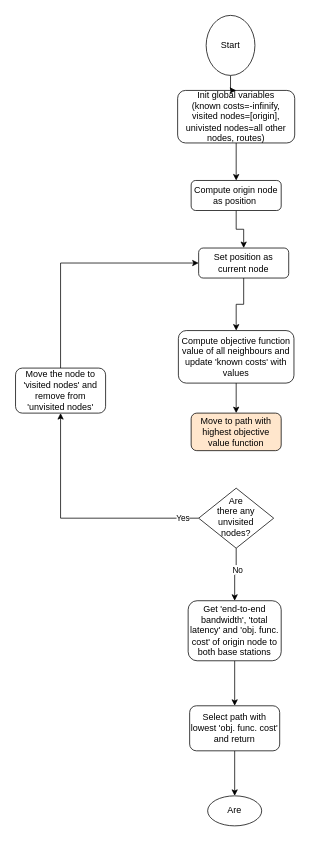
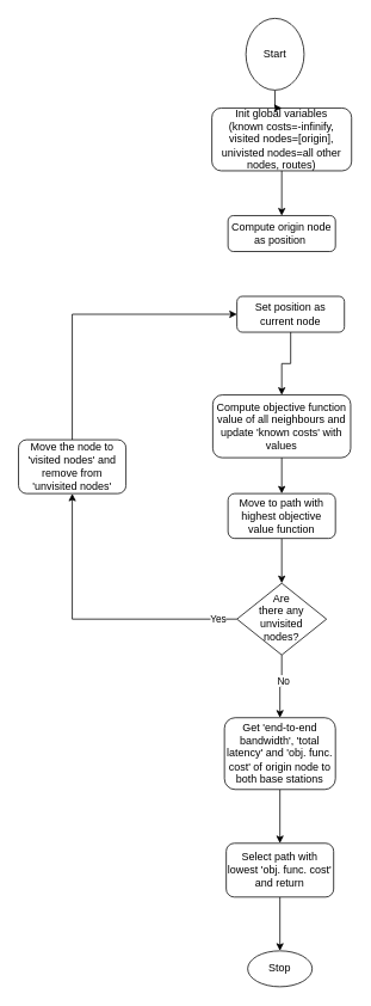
- <mxCell id="8" value="" style="edgeStyle=orthogonalEdgeStyle;rounded=0;orthogonalLoop=1;jettySize=auto;html=1;" edge="1" parent="1" source="9" target="5"><mxGeometry relative="1" as="geometry" /></mxCell>
- <mxCell id="13" value="Move to path with highest objective value function" style="rounded=1;whiteSpace=wrap;html=1;fontSize=12;glass=0;strokeWidth=1;shadow=0;fillColor=#ffe6cc;" vertex="1" parent="1"><mxGeometry x="254" y="550" width="120" height="50" as="geometry" /></mxCell>
+ <mxCell id="13" value="Move to path with highest objective value function" style="rounded=1;whiteSpace=wrap;html=1;fontSize=12;glass=0;strokeWidth=1;shadow=0;" vertex="1" parent="1"><mxGeometry x="254" y="550" width="120" height="50" as="geometry" /></mxCell>
+ <mxCell id="12" value="" style="edgeStyle=orthogonalEdgeStyle;rounded=0;orthogonalLoop=1;jettySize=auto;html=1;" edge="1" parent="1" source="13" target="18"><mxGeometry relative="1" as="geometry" /></mxCell>
- <mxCell id="25" value="Are" style="ellipse;whiteSpace=wrap;html=1;" vertex="1" parent="1"><mxGeometry x="276" y="1060" width="72" height="40" as="geometry" /></mxCell>
+ <mxCell id="25" value="Stop" style="ellipse;whiteSpace=wrap;html=1;" vertex="1" parent="1"><mxGeometry x="276" y="1060" width="72" height="40" as="geometry" /></mxCell>
